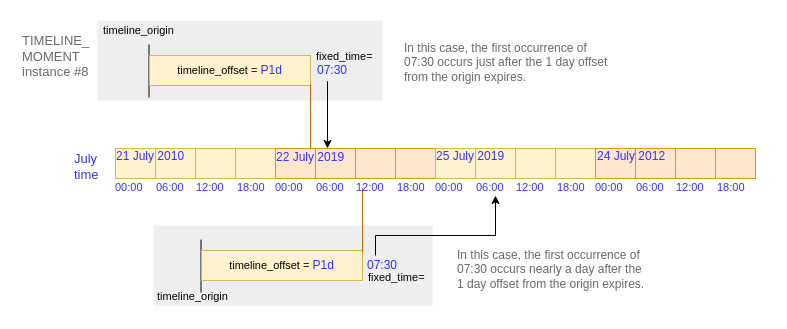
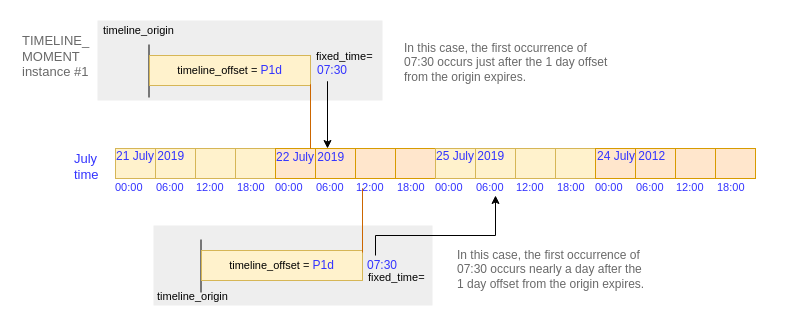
- <mxCell id="57" value="TIMELINE_&lt;br style=&quot;font-size: 13px&quot;&gt;MOMENT&lt;br style=&quot;font-size: 13px&quot;&gt;instance #8" style="text;html=1;resizable=0;points=[];autosize=1;align=left;verticalAlign=top;spacingTop=-4;fontSize=13;fontColor=#696969;" vertex="1" parent="1"><mxGeometry x="20" y="30" width="80" height="50" as="geometry" /></mxCell>
+ <mxCell id="57" value="TIMELINE_&lt;br style=&quot;font-size: 13px&quot;&gt;MOMENT&lt;br style=&quot;font-size: 13px&quot;&gt;instance #1" style="text;html=1;resizable=0;points=[];autosize=1;align=left;verticalAlign=top;spacingTop=-4;fontSize=13;fontColor=#696969;" vertex="1" parent="1"><mxGeometry x="20" y="30" width="80" height="50" as="geometry" /></mxCell>
- <mxCell id="37" value="21 July 2010" style="text;html=1;resizable=0;points=[];autosize=1;align=left;verticalAlign=top;spacingTop=-4;fontColor=#3333FF;" vertex="1" parent="1"><mxGeometry x="114" y="146" width="80" height="20" as="geometry" /></mxCell>
+ <mxCell id="37" value="21 July 2019" style="text;html=1;resizable=0;points=[];autosize=1;align=left;verticalAlign=top;spacingTop=-4;fontColor=#3333FF;" vertex="1" parent="1"><mxGeometry x="114" y="146" width="80" height="20" as="geometry" /></mxCell>
